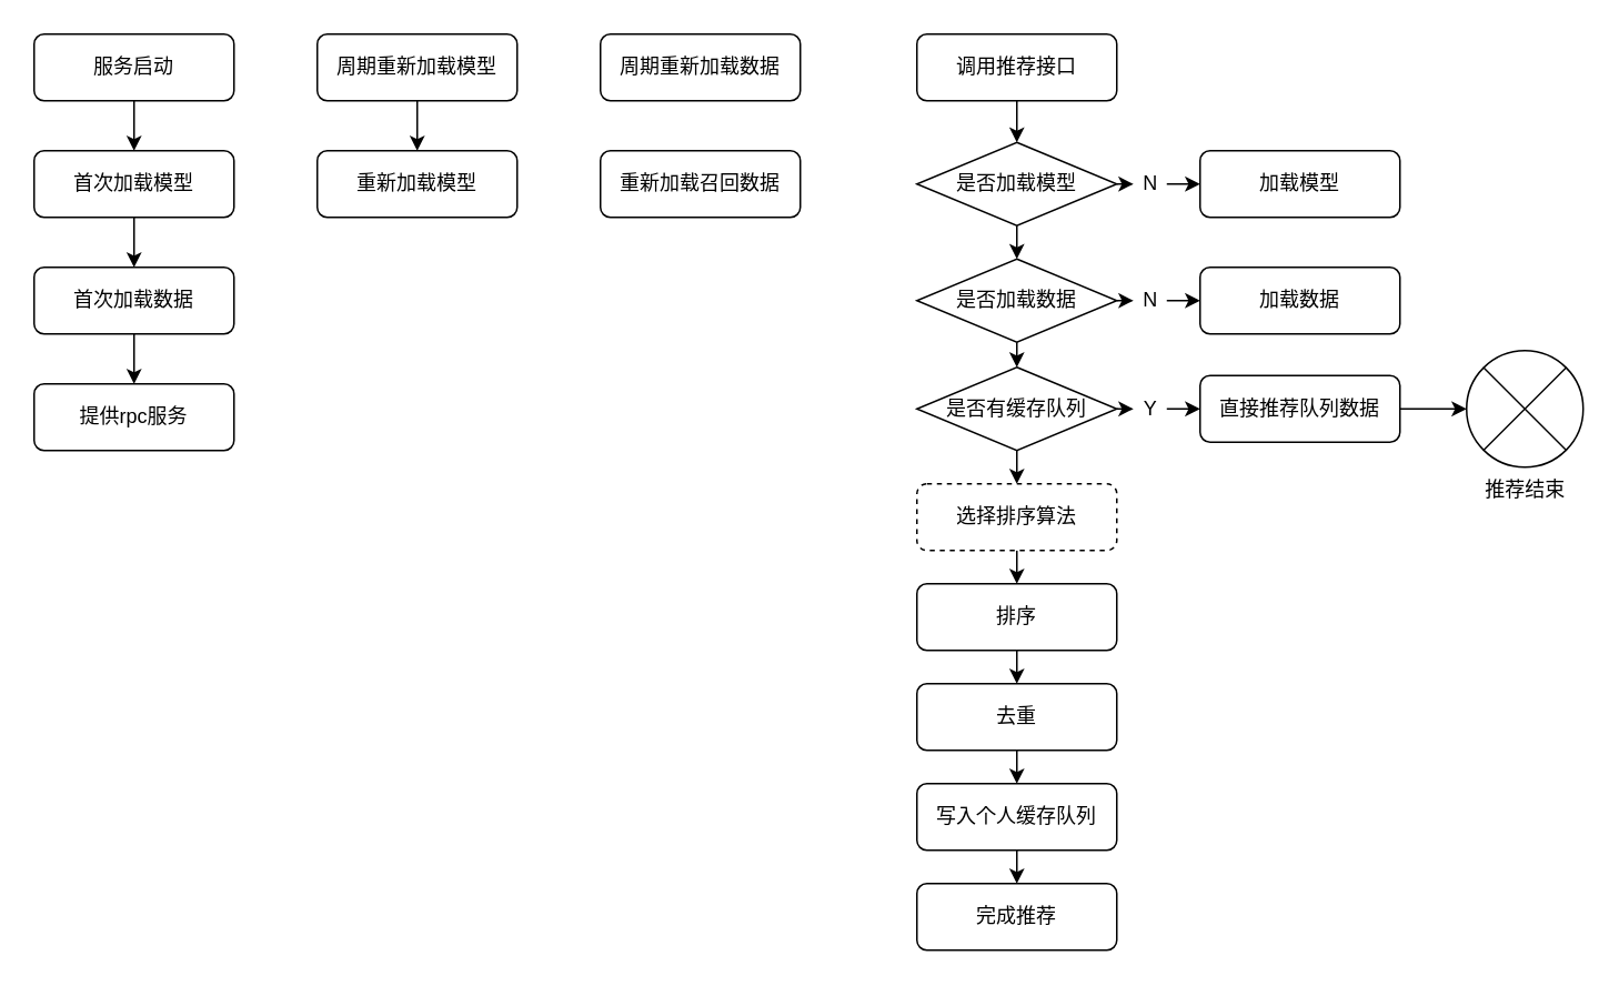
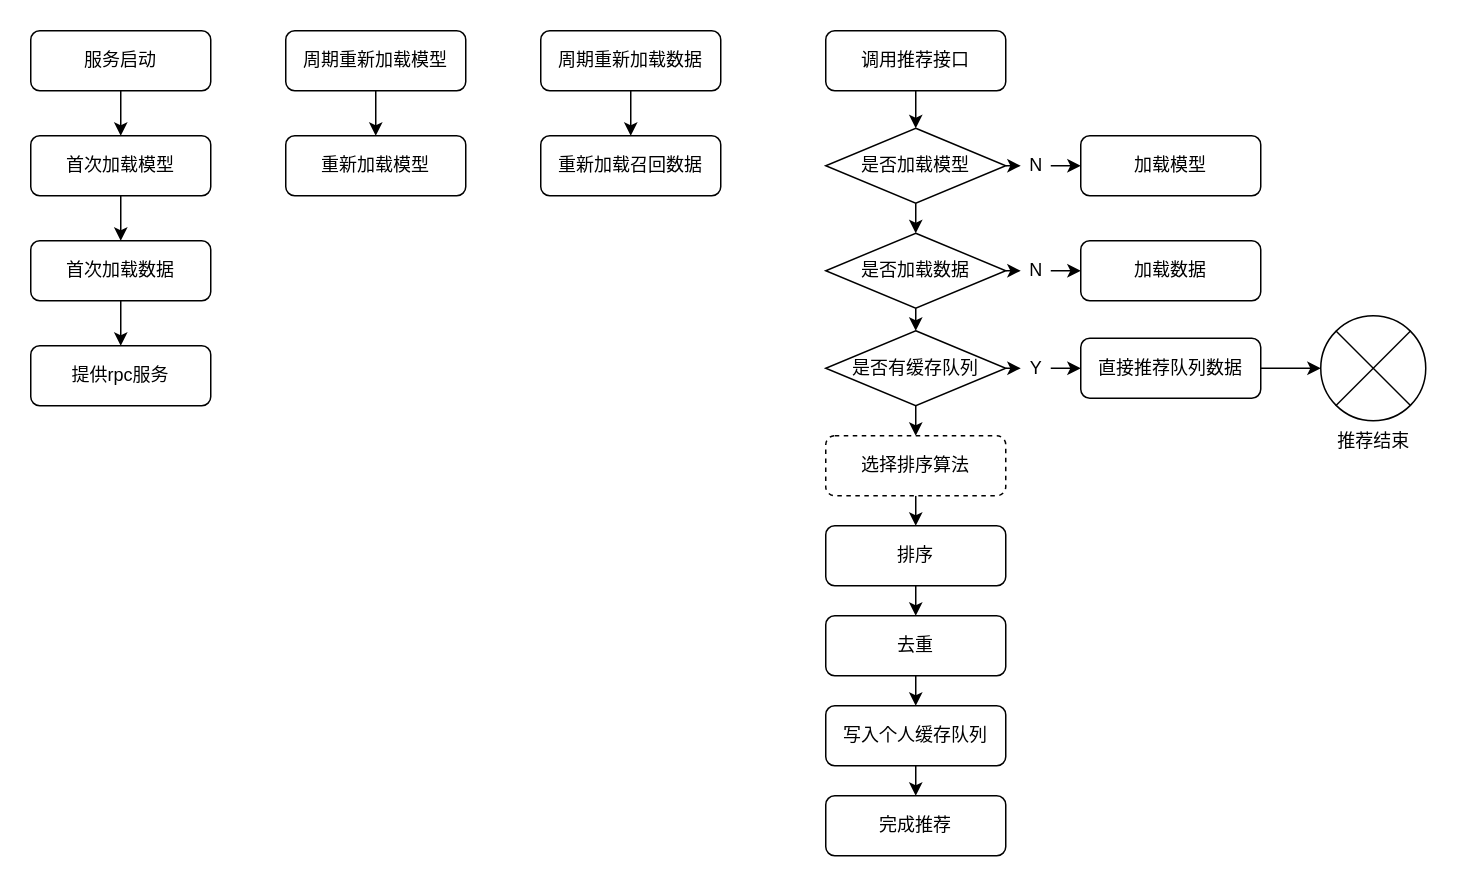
+ <mxCell id="43" style="edgeStyle=orthogonalEdgeStyle;rounded=0;orthogonalLoop=1;jettySize=auto;html=1;exitX=0.5;exitY=1;exitDx=0;exitDy=0;entryX=0.5;entryY=0;entryDx=0;entryDy=0;" edge="1" parent="1" source="44" target="45"><mxGeometry relative="1" as="geometry" /></mxCell>
